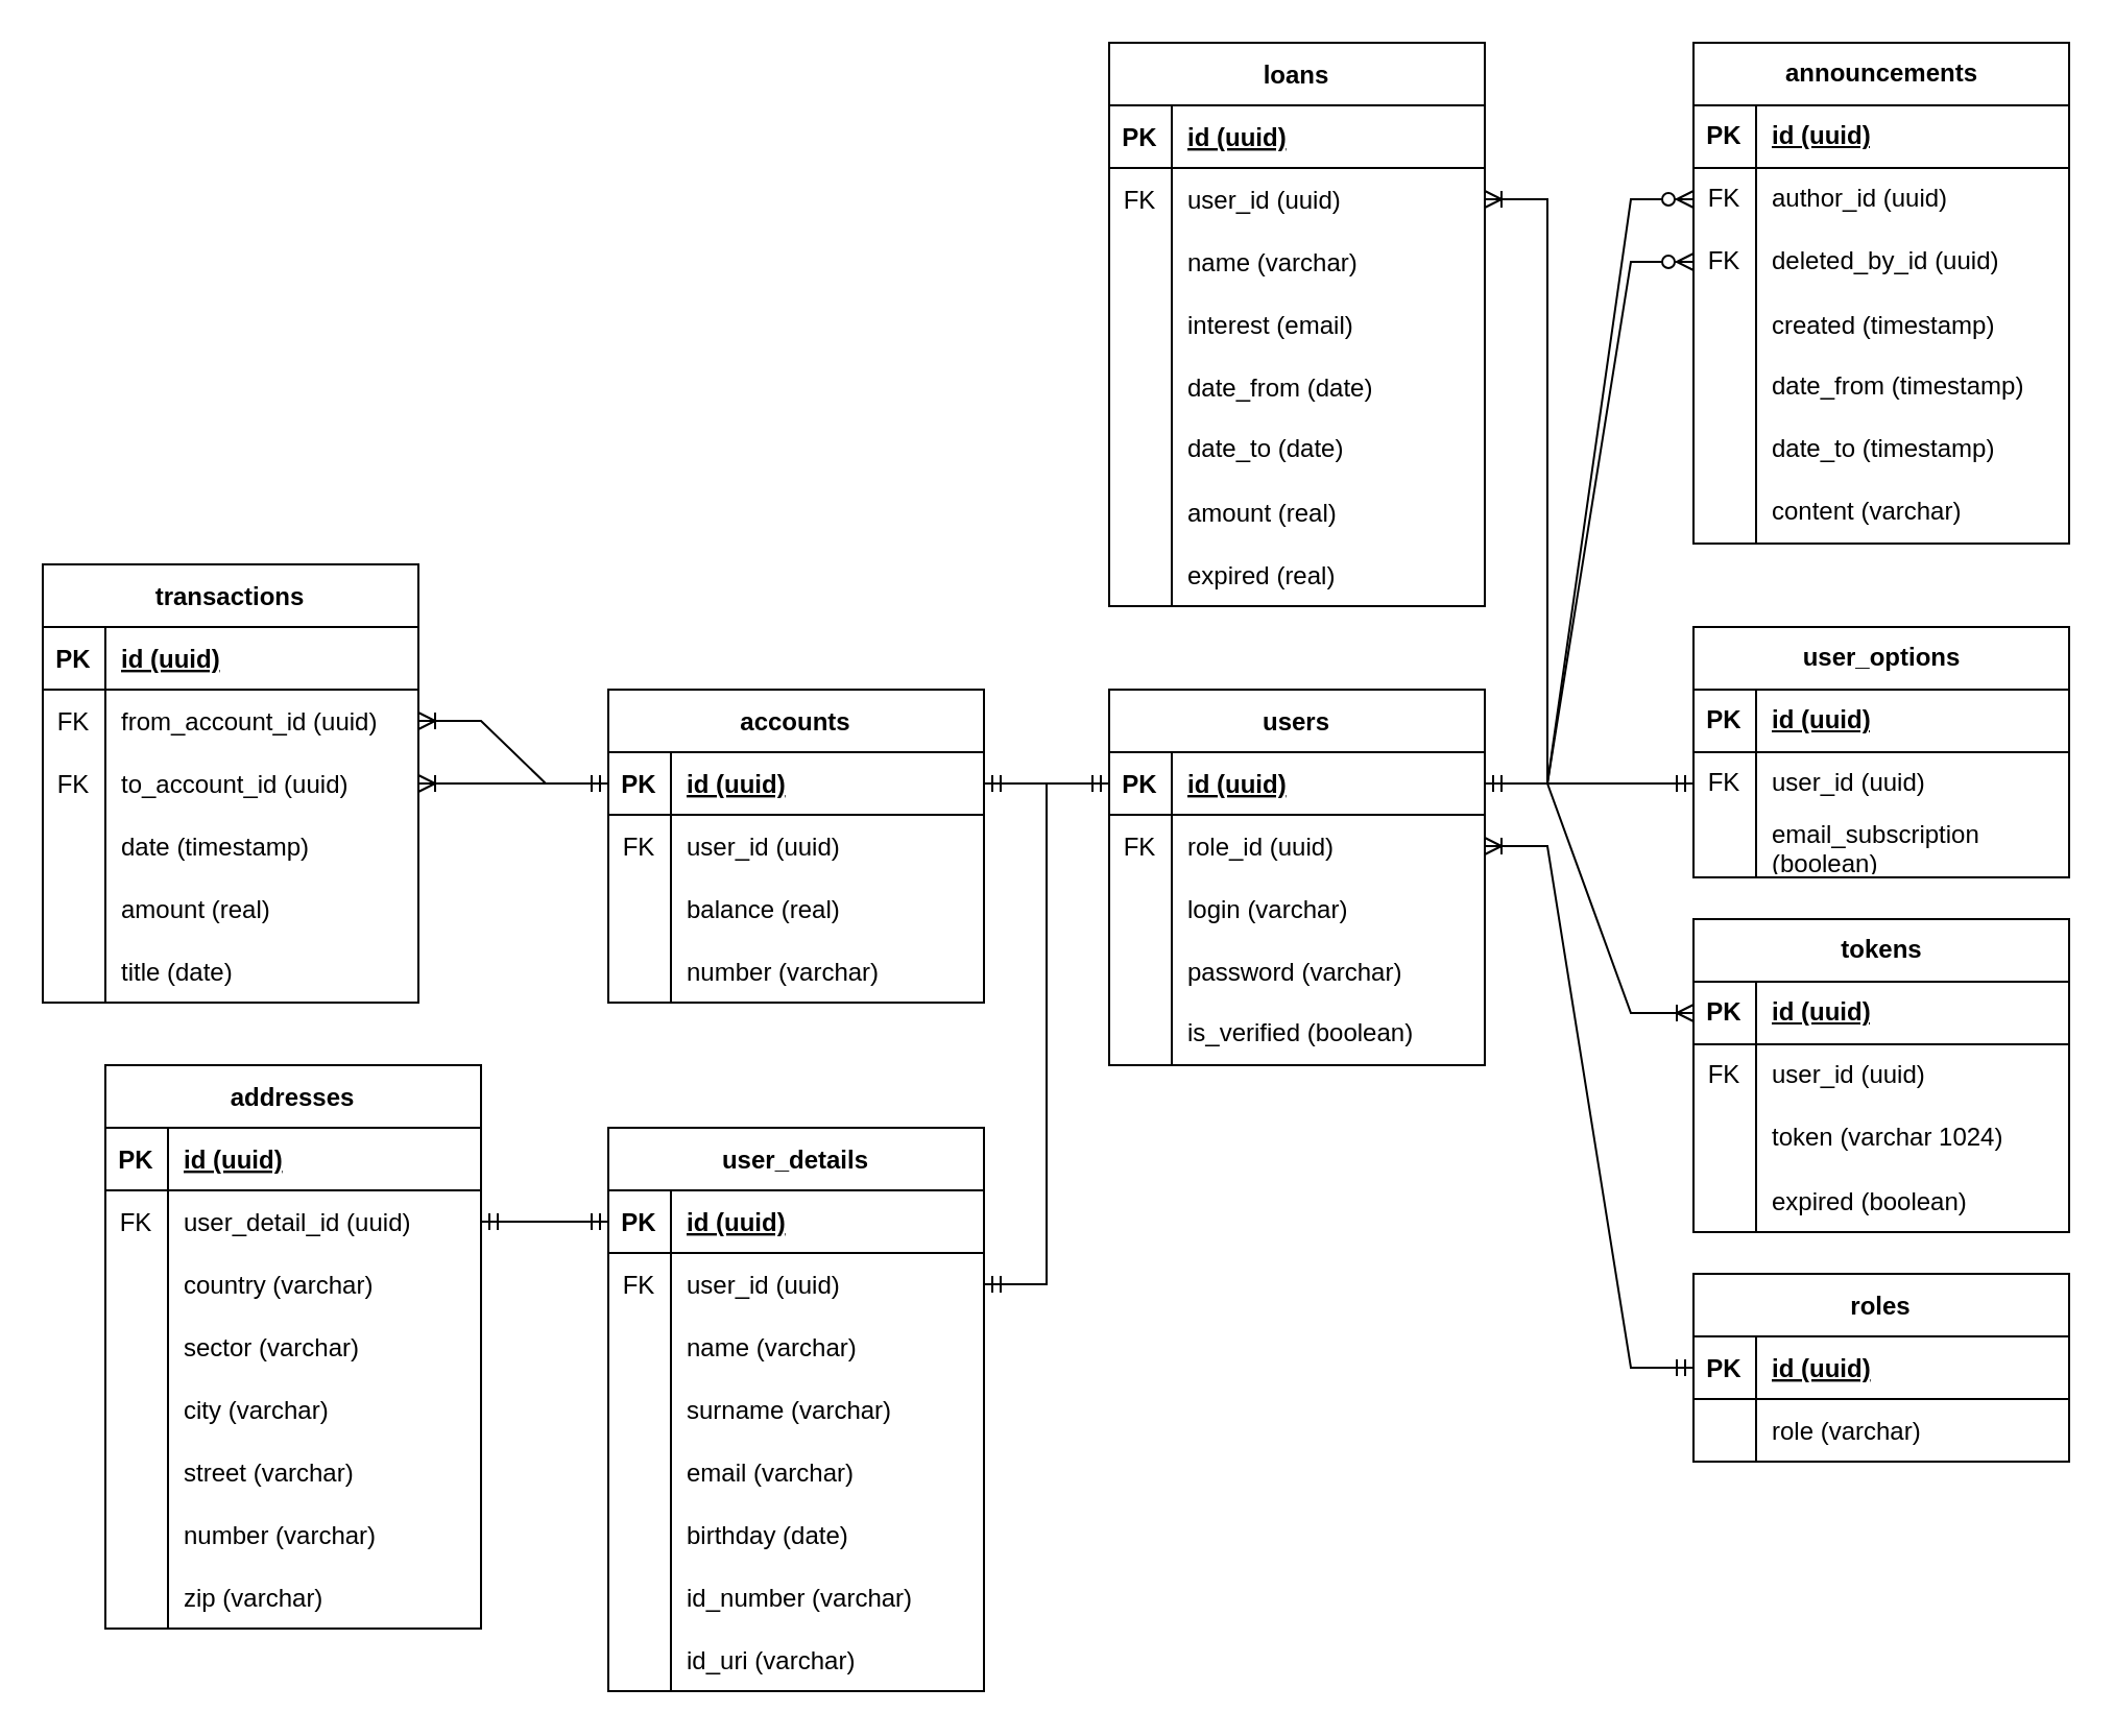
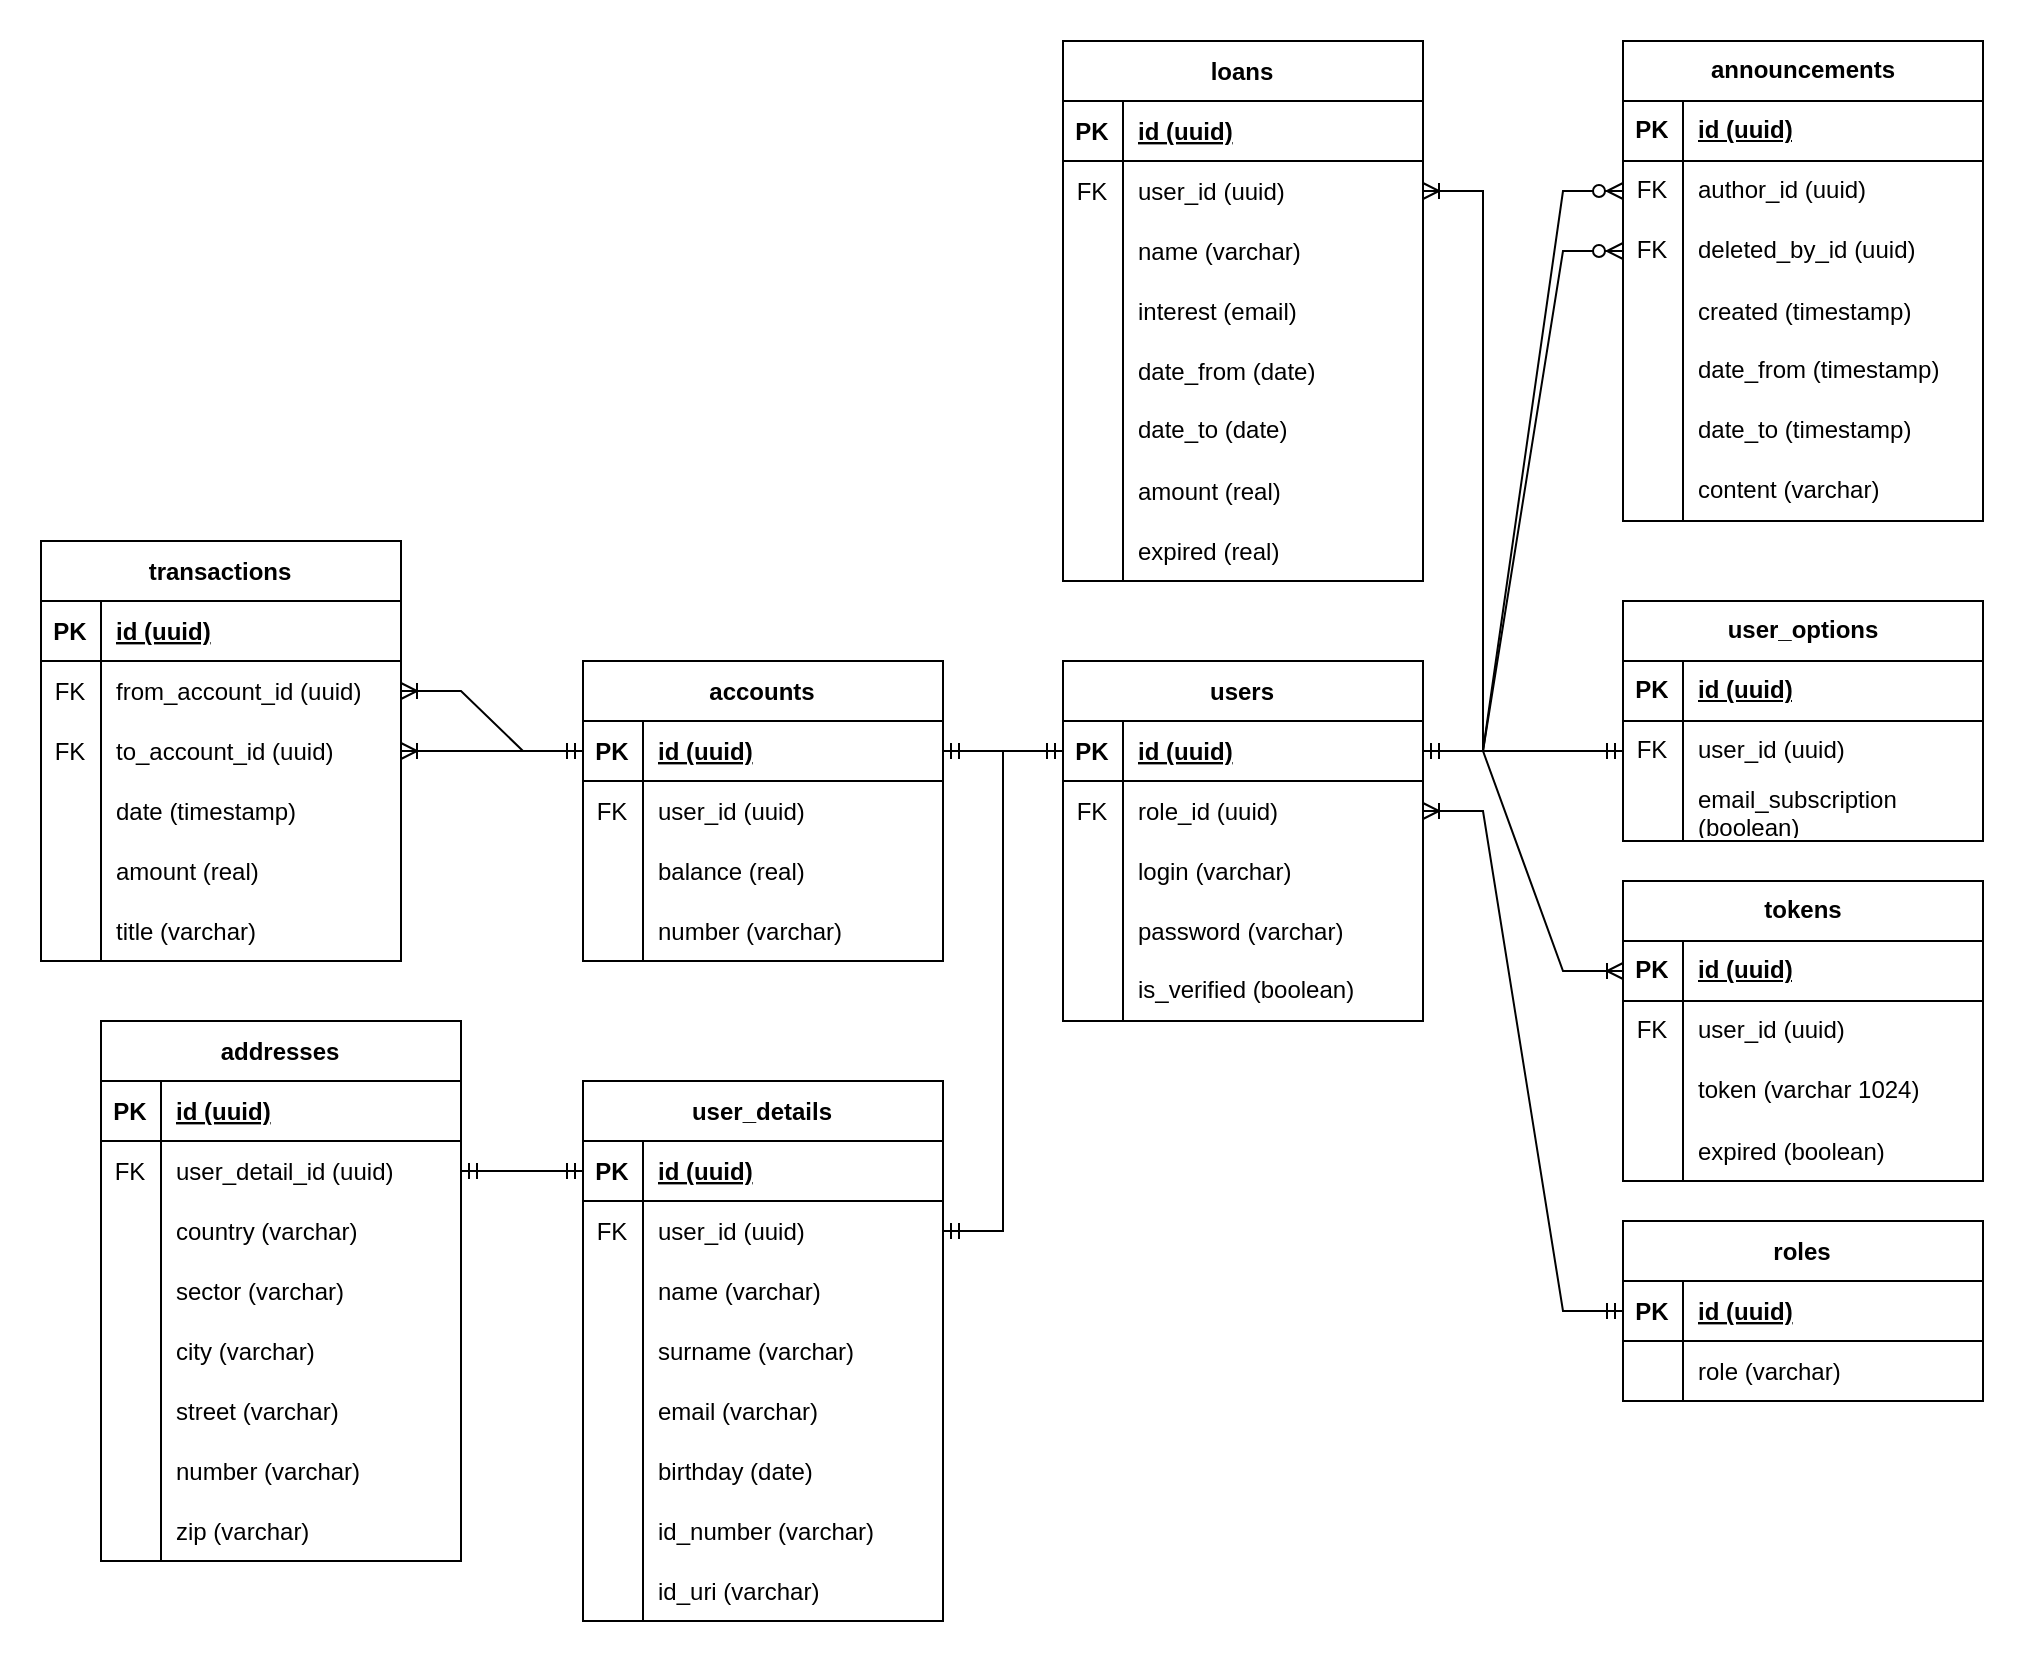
- <mxCell id="106" value="title (date)" style="shape=partialRectangle;connectable=0;fillColor=none;top=0;left=0;bottom=0;right=0;align=left;spacingLeft=6;overflow=hidden;" parent="104" vertex="1"><mxGeometry x="30" width="150" height="30" as="geometry"><mxRectangle width="150" height="30" as="alternateBounds" /></mxGeometry></mxCell>
+ <mxCell id="106" value="title (varchar)" style="shape=partialRectangle;connectable=0;fillColor=none;top=0;left=0;bottom=0;right=0;align=left;spacingLeft=6;overflow=hidden;" parent="104" vertex="1"><mxGeometry x="30" width="150" height="30" as="geometry"><mxRectangle width="150" height="30" as="alternateBounds" /></mxGeometry></mxCell>
